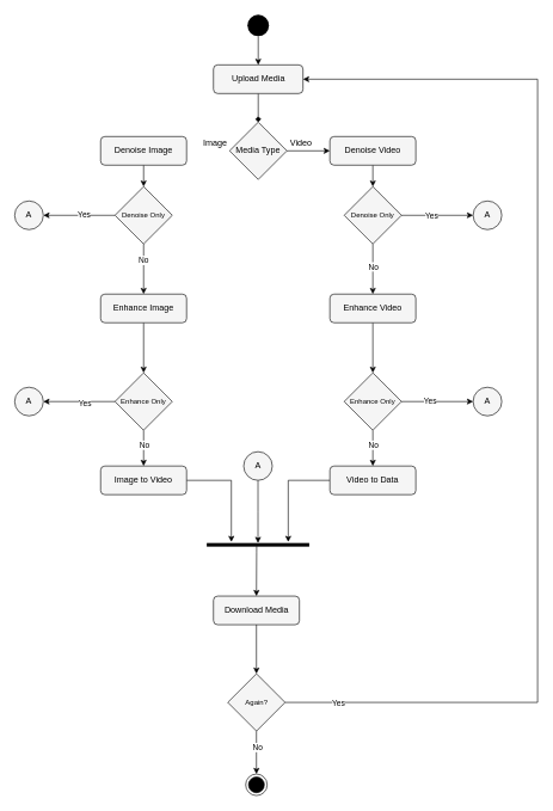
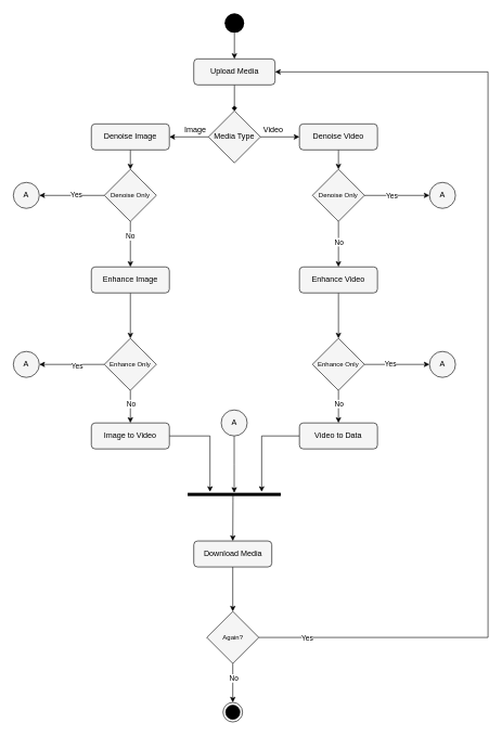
+ <mxCell id="5" style="edgeStyle=orthogonalEdgeStyle;rounded=0;orthogonalLoop=1;jettySize=auto;html=1;exitX=0;exitY=0.5;exitDx=0;exitDy=0;entryX=1;entryY=0.5;entryDx=0;entryDy=0;" parent="1" source="6" target="10" edge="1"><mxGeometry relative="1" as="geometry" /></mxCell>
